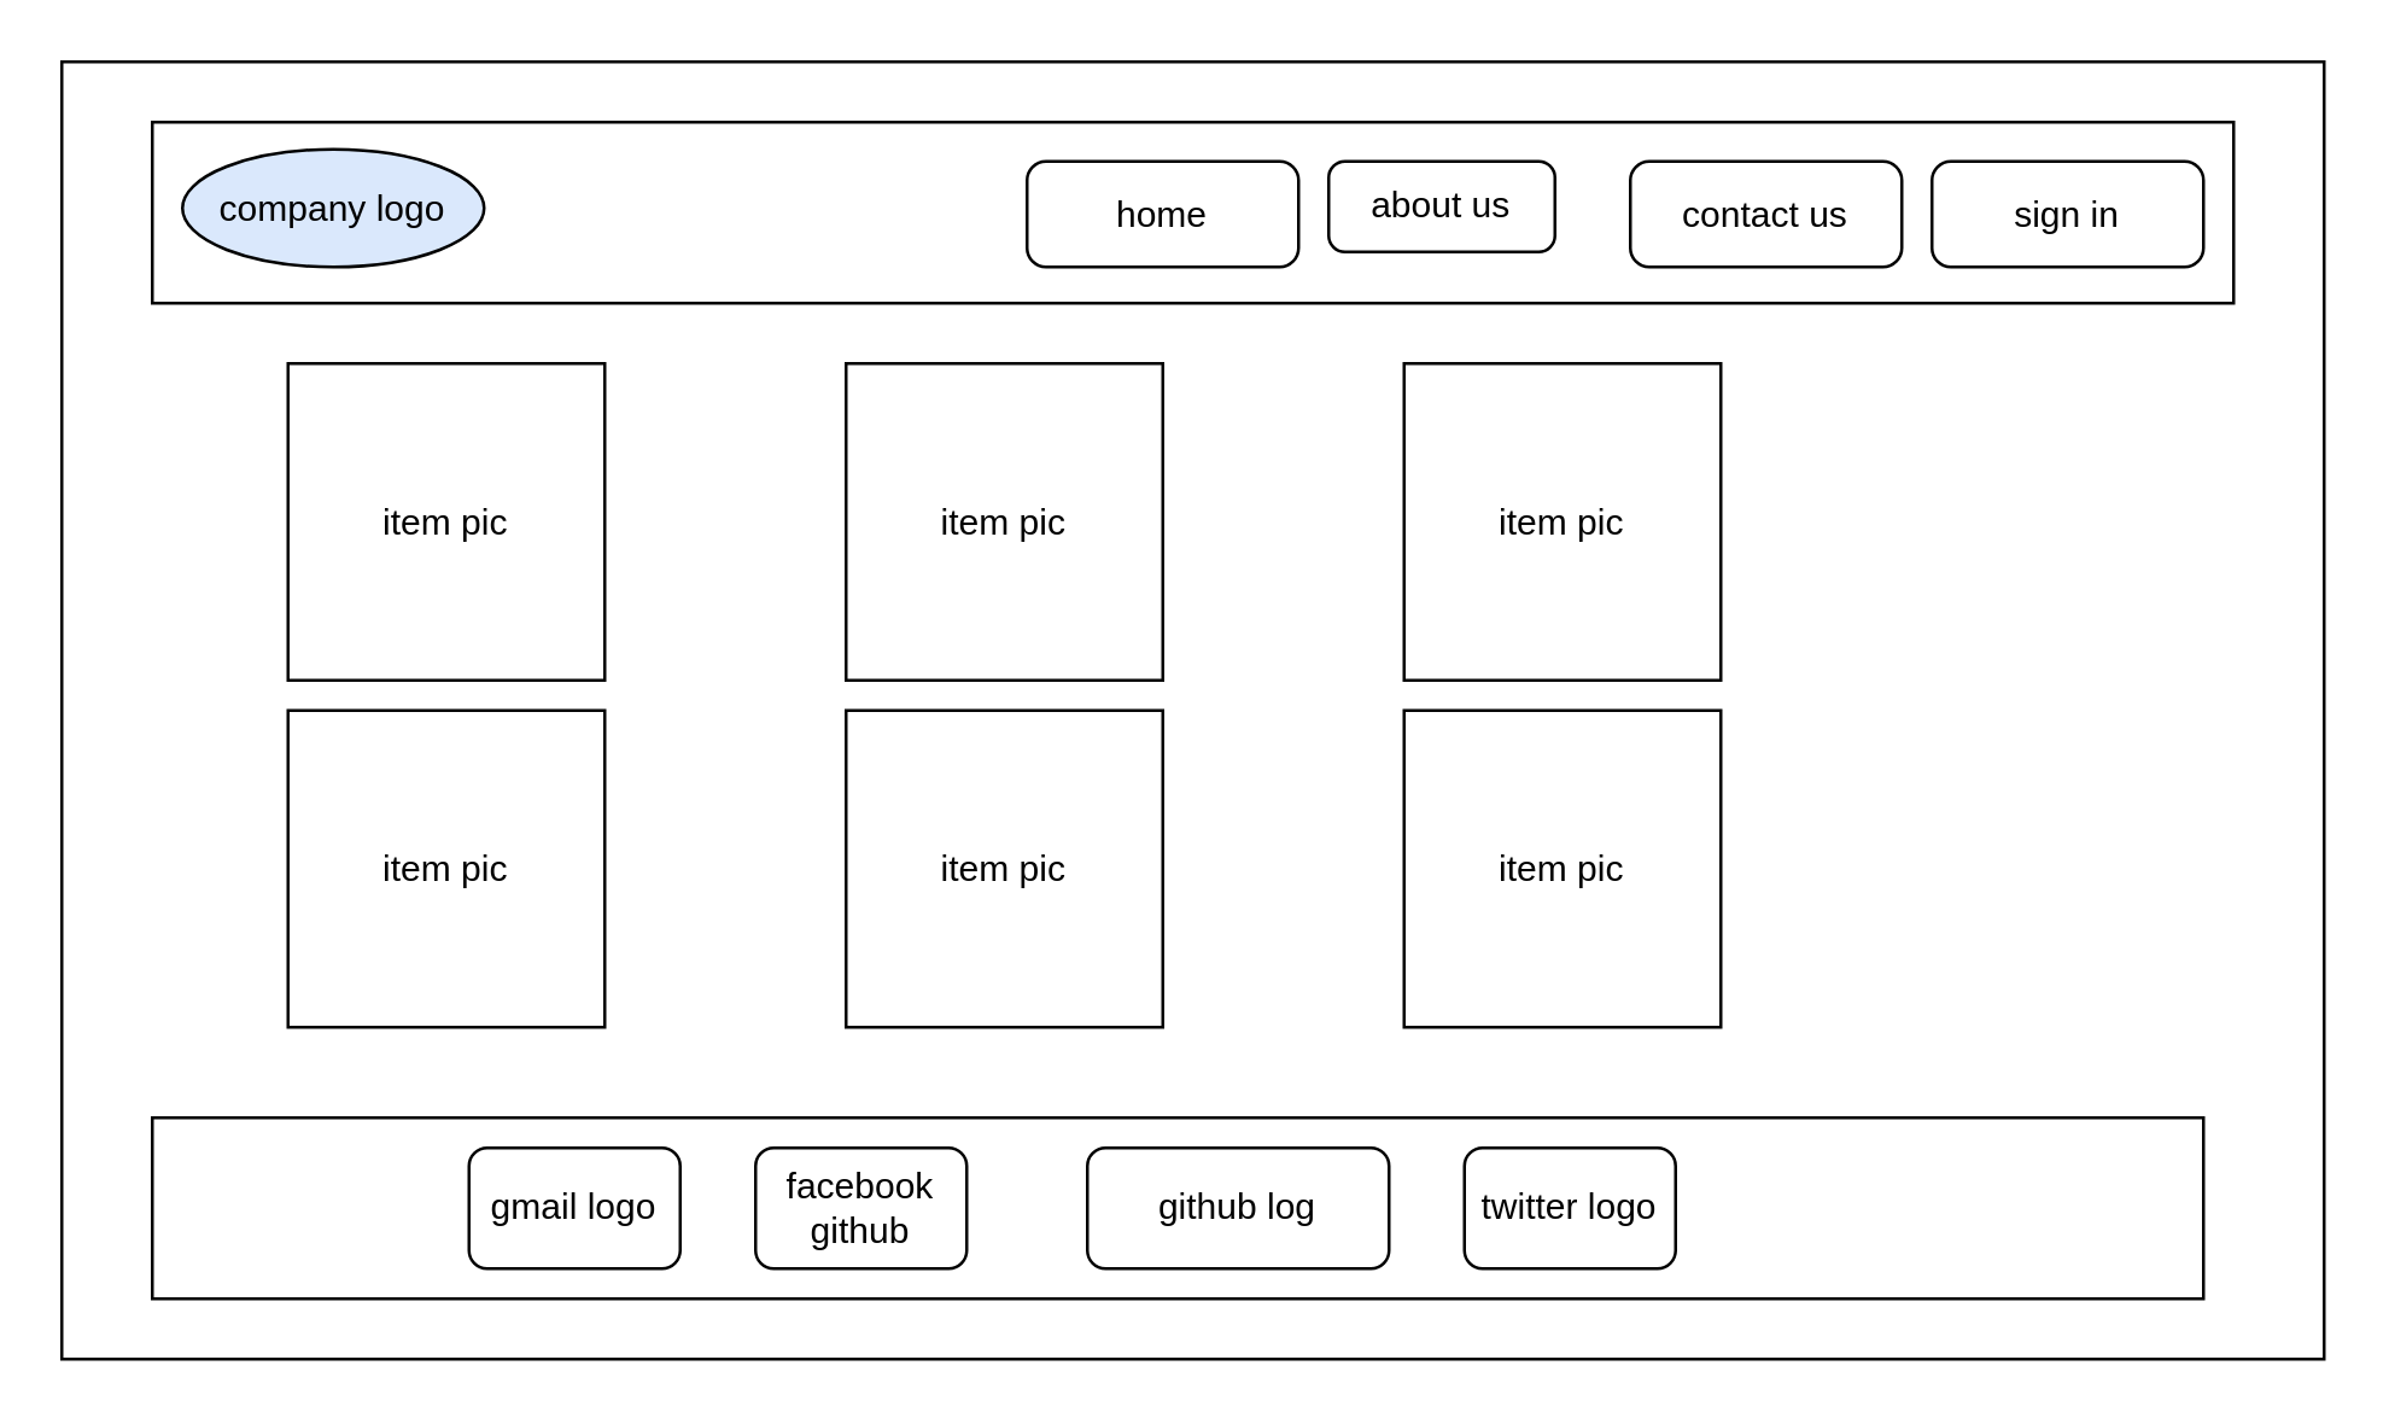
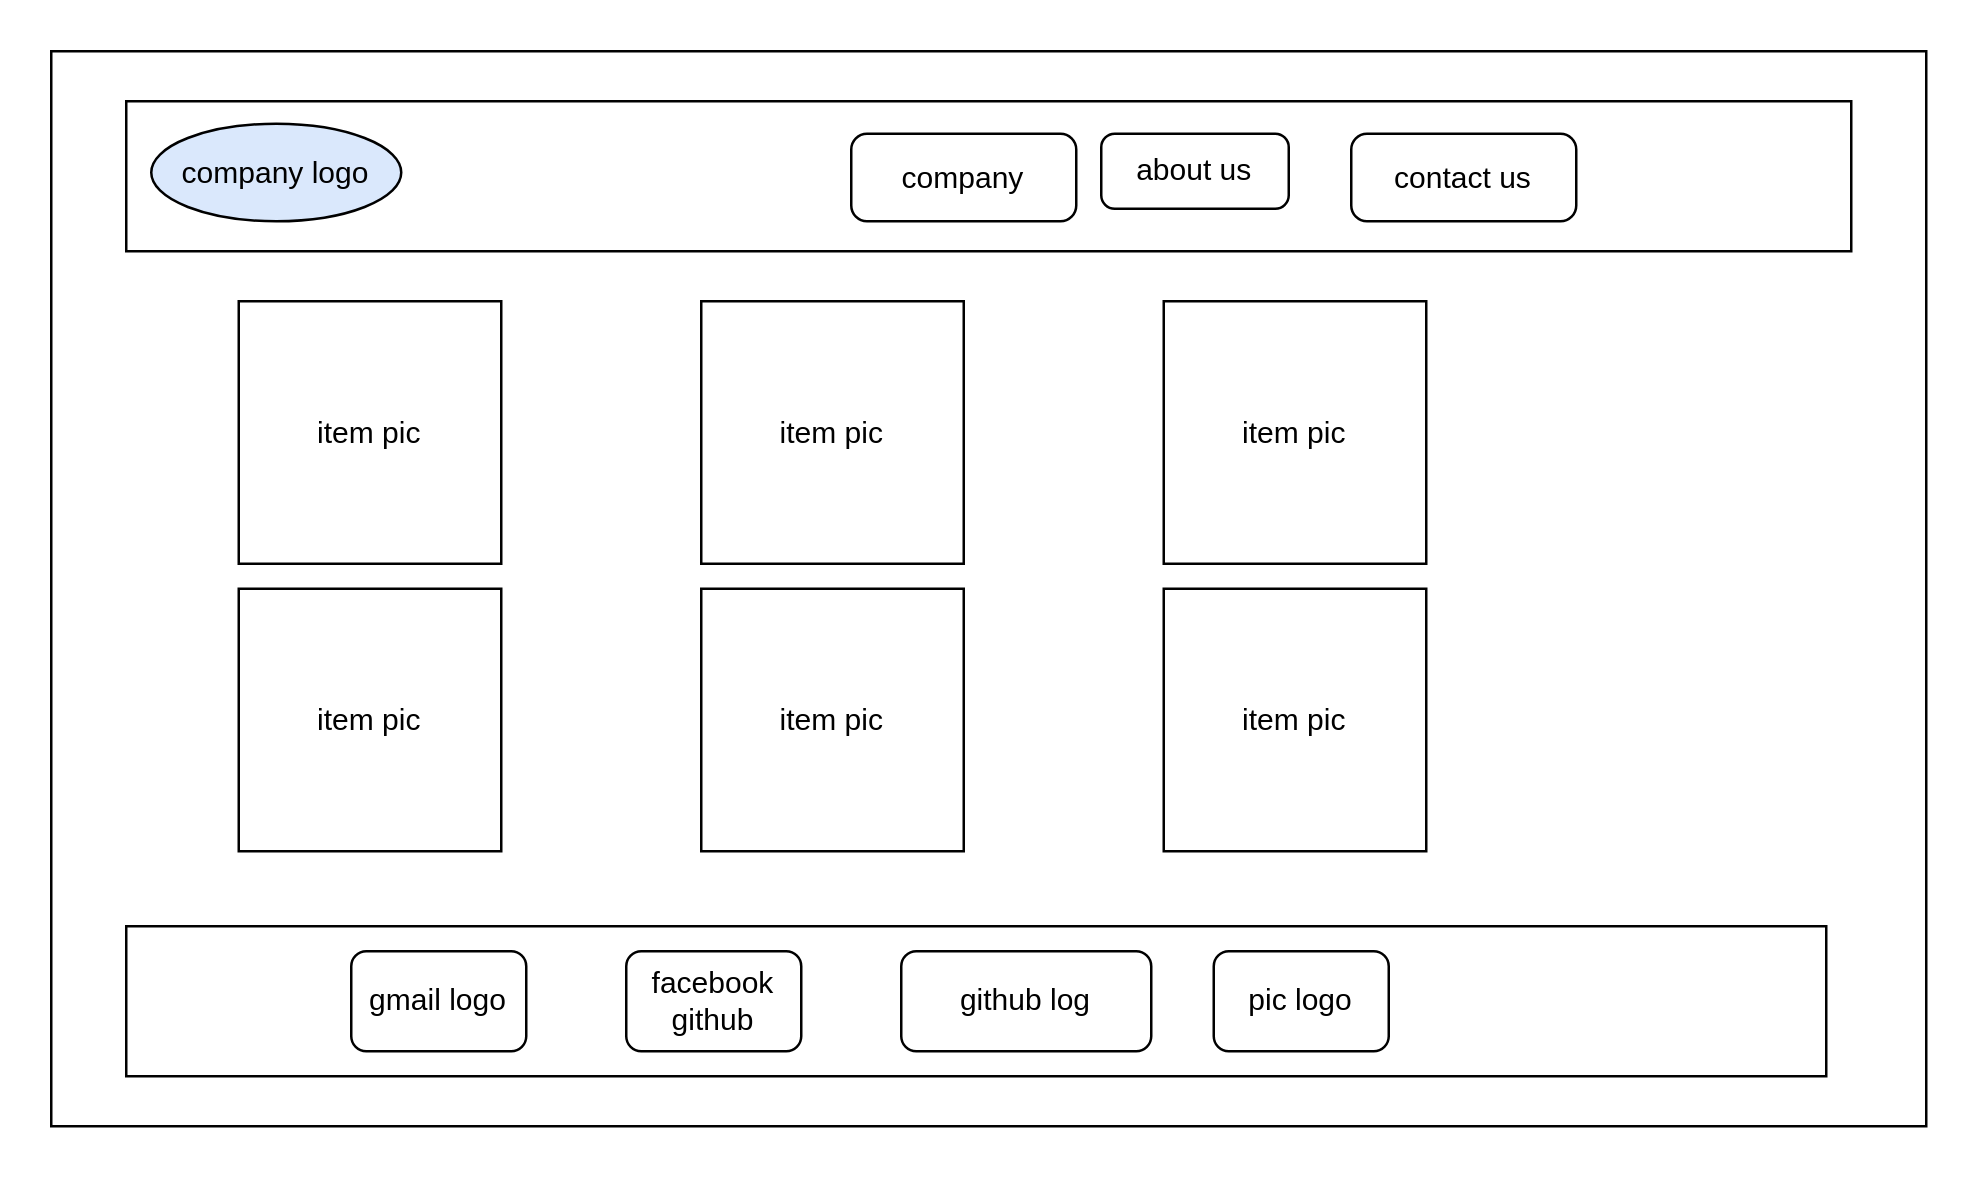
- <mxCell id="4" value="sign in" style="rounded=1;whiteSpace=wrap;html=1;arcSize=18;" vertex="1" parent="1"><mxGeometry x="640" y="53" width="90" height="35" as="geometry" /></mxCell>
- <mxCell id="7" value="home" style="rounded=1;whiteSpace=wrap;html=1;arcSize=18;" vertex="1" parent="1"><mxGeometry x="340" y="53" width="90" height="35" as="geometry" /></mxCell>
+ <mxCell id="7" value="company" style="rounded=1;whiteSpace=wrap;html=1;arcSize=18;" vertex="1" parent="1"><mxGeometry x="340" y="53" width="90" height="35" as="geometry" /></mxCell>
- <mxCell id="10" value="gmail logo" style="rounded=1;whiteSpace=wrap;html=1;" vertex="1" parent="1"><mxGeometry x="155" y="380" width="70" height="40" as="geometry" /></mxCell>
+ <mxCell id="10" value="gmail logo" style="rounded=1;whiteSpace=wrap;html=1;" vertex="1" parent="1"><mxGeometry x="140" y="380" width="70" height="40" as="geometry" /></mxCell>
- <mxCell id="13" value="twitter logo" style="rounded=1;whiteSpace=wrap;html=1;" vertex="1" parent="1"><mxGeometry x="485" y="380" width="70" height="40" as="geometry" /></mxCell>
+ <mxCell id="13" value="pic logo" style="rounded=1;whiteSpace=wrap;html=1;" vertex="1" parent="1"><mxGeometry x="485" y="380" width="70" height="40" as="geometry" /></mxCell>
